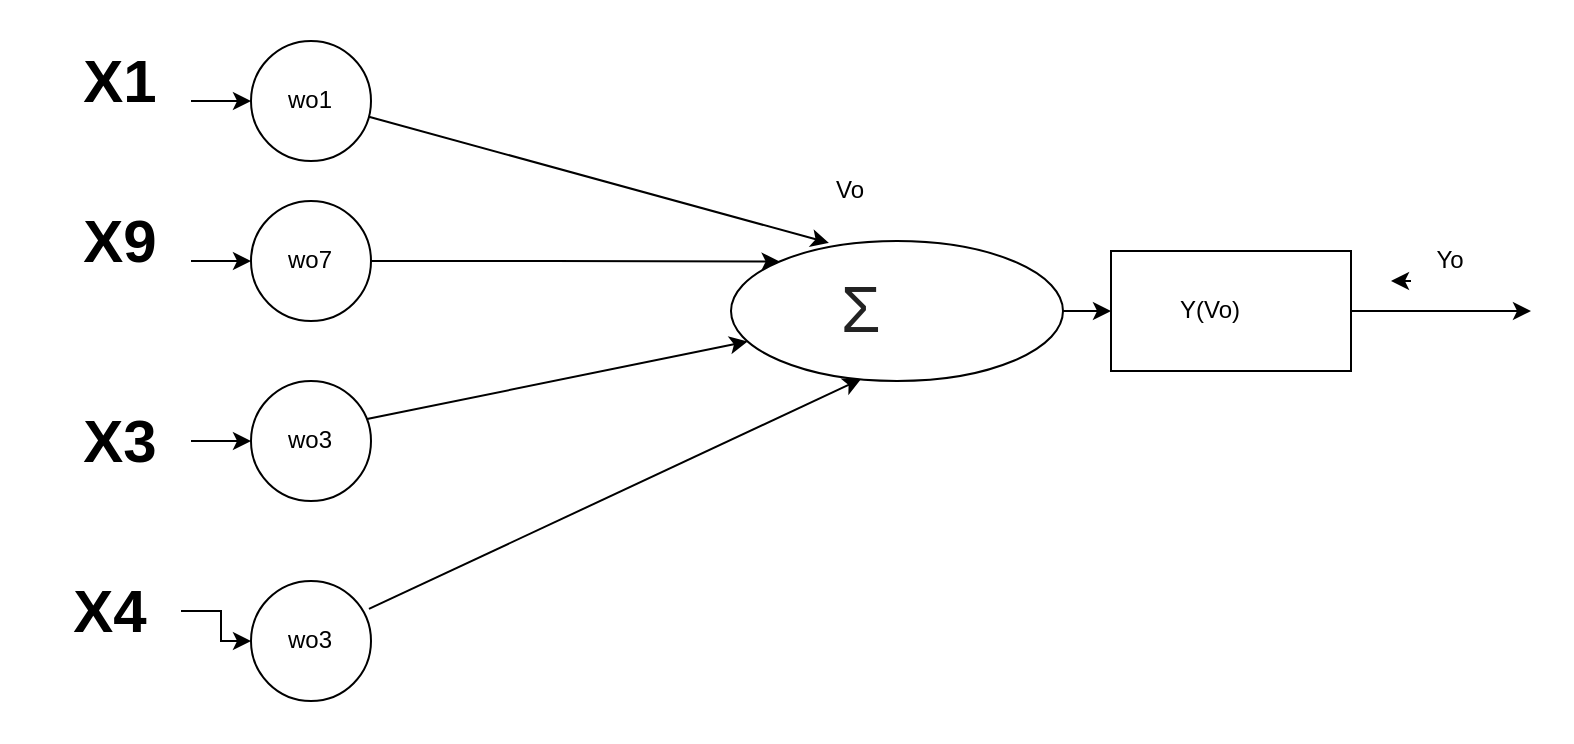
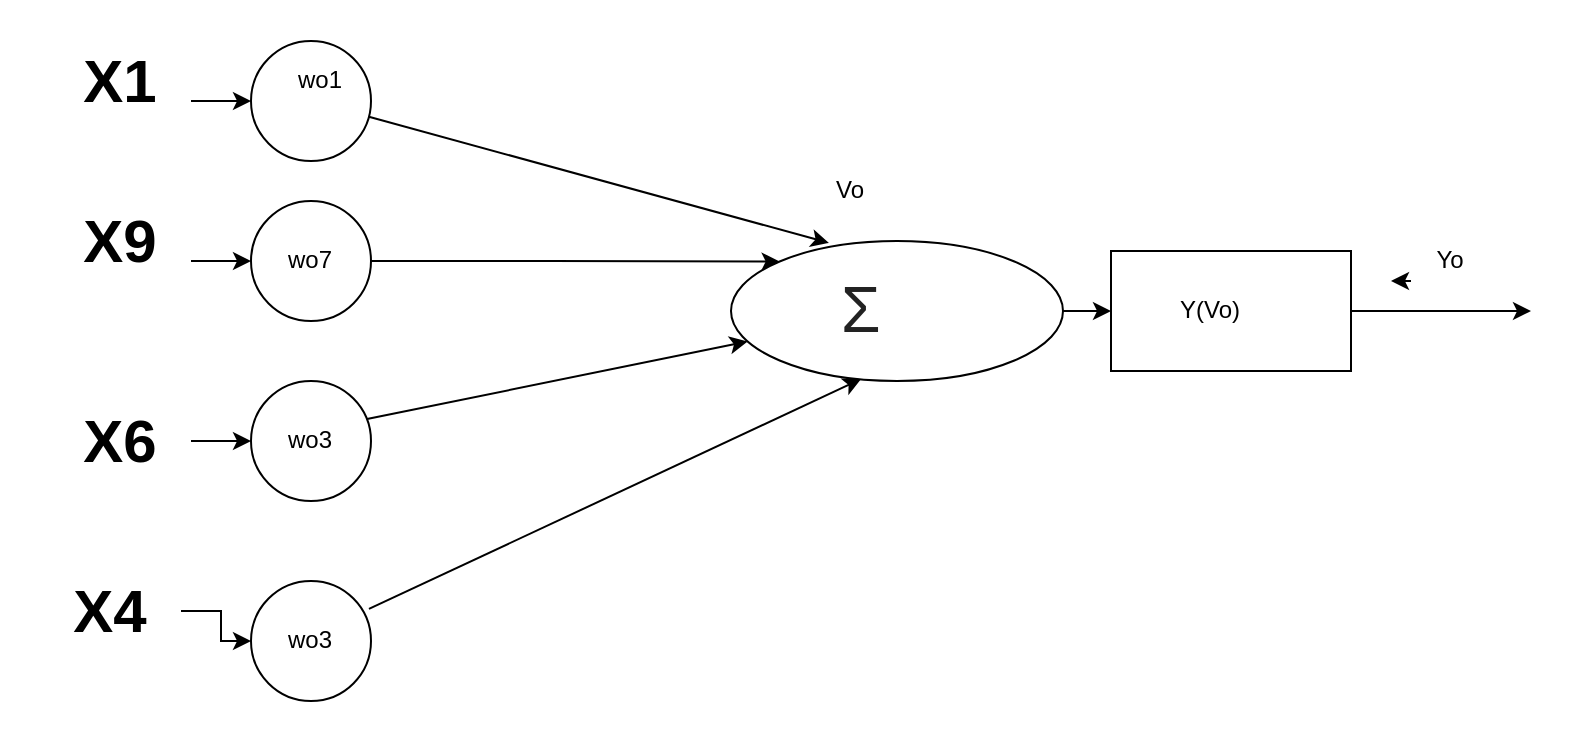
- <mxCell id="18" value="wo1" style="text;html=1;strokeColor=none;fillColor=none;align=center;verticalAlign=middle;whiteSpace=wrap;rounded=0;" parent="1" vertex="1"><mxGeometry x="135" y="40" width="40" height="20" as="geometry" /></mxCell>
+ <mxCell id="18" value="wo1" style="text;html=1;strokeColor=none;fillColor=none;align=center;verticalAlign=middle;whiteSpace=wrap;rounded=0;" parent="1" vertex="1"><mxGeometry x="140" y="30" width="40" height="20" as="geometry" /></mxCell>
- <mxCell id="17" value="&lt;font size=&quot;1&quot;&gt;&lt;b style=&quot;font-size: 30px&quot;&gt;X3&lt;/b&gt;&lt;/font&gt;" style="text;html=1;strokeColor=none;fillColor=none;align=center;verticalAlign=middle;whiteSpace=wrap;rounded=0;" parent="1" vertex="1"><mxGeometry x="25" y="200" width="70" height="40" as="geometry" /></mxCell>
+ <mxCell id="17" value="&lt;font size=&quot;1&quot;&gt;&lt;b style=&quot;font-size: 30px&quot;&gt;X6&lt;/b&gt;&lt;/font&gt;" style="text;html=1;strokeColor=none;fillColor=none;align=center;verticalAlign=middle;whiteSpace=wrap;rounded=0;" parent="1" vertex="1"><mxGeometry x="25" y="200" width="70" height="40" as="geometry" /></mxCell>
